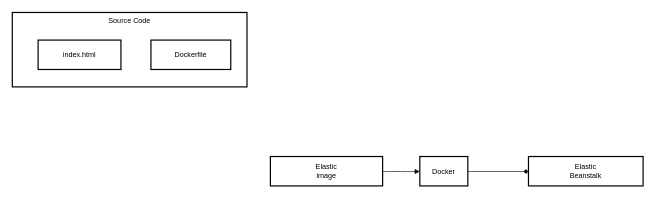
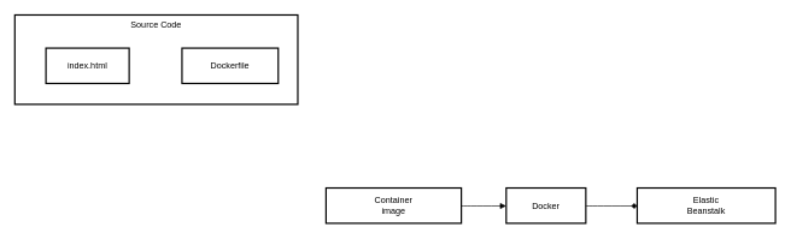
- <mxCell id="3" value="index.html" style="whiteSpace=wrap;strokeWidth=2;" vertex="1" parent="2"><mxGeometry x="43" y="46" width="138" height="49" as="geometry" /></mxCell>
+ <mxCell id="3" value="index.html" style="whiteSpace=wrap;strokeWidth=2;" vertex="1" parent="2"><mxGeometry x="43" y="46" width="115" height="49" as="geometry" /></mxCell>
- <mxCell id="5" value="Elastic&#10;image" style="whiteSpace=wrap;strokeWidth=2;" vertex="1" parent="1"><mxGeometry x="450" y="260" width="187" height="49" as="geometry" /></mxCell>
+ <mxCell id="5" value="Container&#10;image" style="whiteSpace=wrap;strokeWidth=2;" vertex="1" parent="1"><mxGeometry x="450" y="260" width="187" height="49" as="geometry" /></mxCell>
- <mxCell id="6" value="Docker" style="whiteSpace=wrap;strokeWidth=2;" vertex="1" parent="1"><mxGeometry x="699" y="260" width="80" height="49" as="geometry" /></mxCell>
+ <mxCell id="6" value="Docker" style="whiteSpace=wrap;strokeWidth=2;" vertex="1" parent="1"><mxGeometry x="699" y="260" width="110" height="49" as="geometry" /></mxCell>
